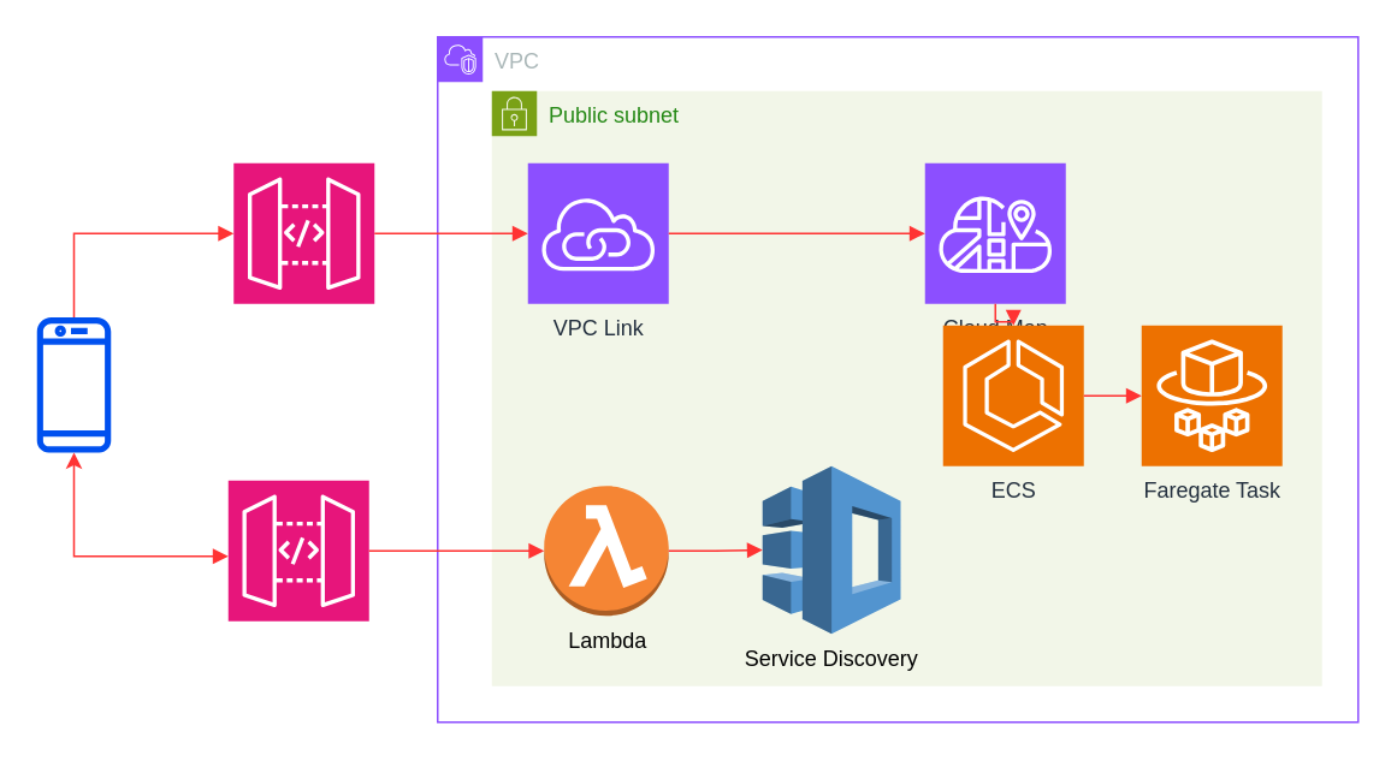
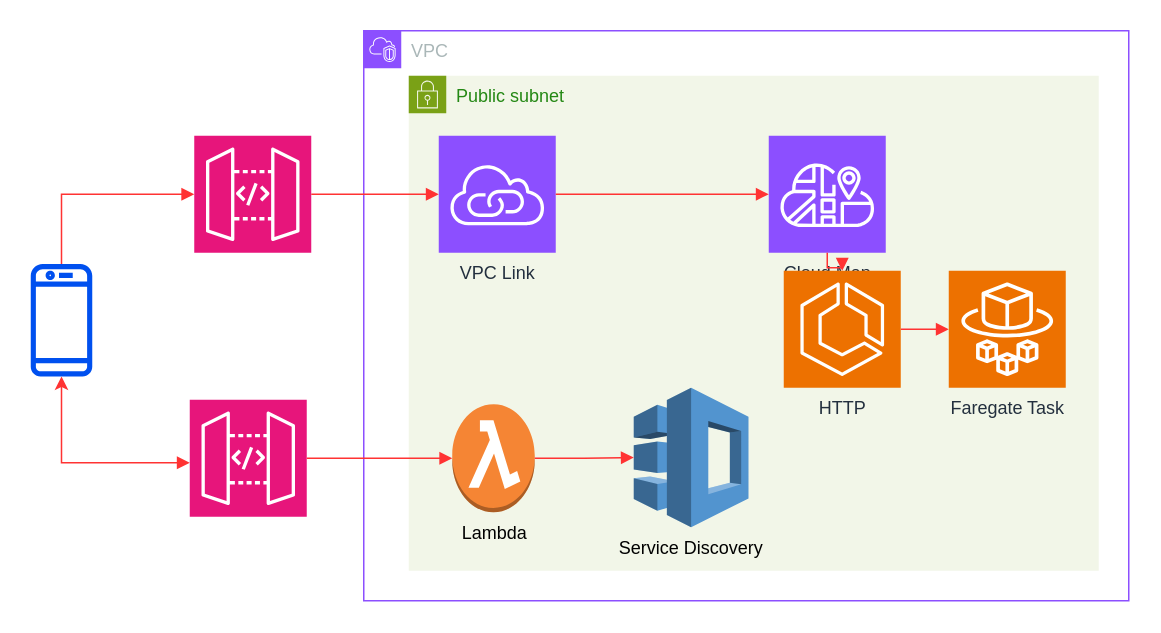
- <mxCell id="6" value="ECS" style="sketch=0;points=[[0,0,0],[0.25,0,0],[0.5,0,0],[0.75,0,0],[1,0,0],[0,1,0],[0.25,1,0],[0.5,1,0],[0.75,1,0],[1,1,0],[0,0.25,0],[0,0.5,0],[0,0.75,0],[1,0.25,0],[1,0.5,0],[1,0.75,0]];outlineConnect=0;fontColor=#232F3E;fillColor=#ED7100;strokeColor=#ffffff;dashed=0;verticalLabelPosition=bottom;verticalAlign=top;align=center;html=1;fontSize=12;fontStyle=0;aspect=fixed;shape=mxgraph.aws4.resourceIcon;resIcon=mxgraph.aws4.ecs;" parent="3" vertex="1"><mxGeometry x="250" y="130" width="78" height="78" as="geometry" /></mxCell>
+ <mxCell id="6" value="HTTP" style="sketch=0;points=[[0,0,0],[0.25,0,0],[0.5,0,0],[0.75,0,0],[1,0,0],[0,1,0],[0.25,1,0],[0.5,1,0],[0.75,1,0],[1,1,0],[0,0.25,0],[0,0.5,0],[0,0.75,0],[1,0.25,0],[1,0.5,0],[1,0.75,0]];outlineConnect=0;fontColor=#232F3E;fillColor=#ED7100;strokeColor=#ffffff;dashed=0;verticalLabelPosition=bottom;verticalAlign=top;align=center;html=1;fontSize=12;fontStyle=0;aspect=fixed;shape=mxgraph.aws4.resourceIcon;resIcon=mxgraph.aws4.ecs;" parent="3" vertex="1"><mxGeometry x="250" y="130" width="78" height="78" as="geometry" /></mxCell>
- <mxCell id="9" value="Lambda" style="outlineConnect=0;dashed=0;verticalLabelPosition=bottom;verticalAlign=top;align=center;html=1;shape=mxgraph.aws3.lambda_function;fillColor=#F58534;gradientColor=none;" parent="3" vertex="1"><mxGeometry x="29" y="219" width="69" height="72" as="geometry" /></mxCell>
+ <mxCell id="9" value="Lambda" style="outlineConnect=0;dashed=0;verticalLabelPosition=bottom;verticalAlign=top;align=center;html=1;shape=mxgraph.aws3.lambda_function;fillColor=#F58534;gradientColor=none;" parent="3" vertex="1"><mxGeometry x="29" y="219" width="55" height="72" as="geometry" /></mxCell>
